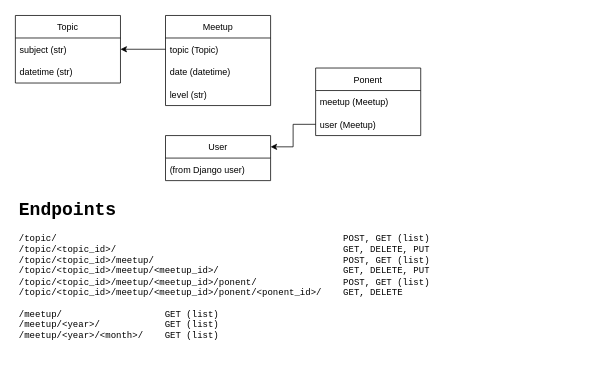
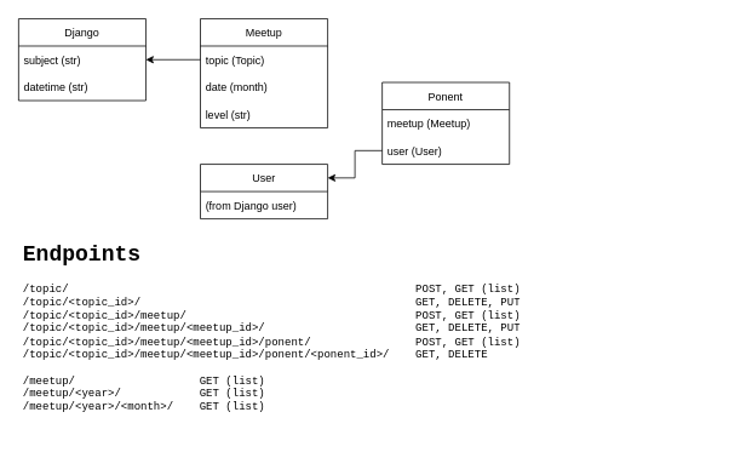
- <mxCell id="2" value="Topic" style="swimlane;fontStyle=0;childLayout=stackLayout;horizontal=1;startSize=30;horizontalStack=0;resizeParent=1;resizeParentMax=0;resizeLast=0;collapsible=1;marginBottom=0;" vertex="1" parent="1"><mxGeometry x="20" y="20" width="140" height="90" as="geometry"><mxRectangle x="40" y="80" width="70" height="30" as="alternateBounds" /></mxGeometry></mxCell>
+ <mxCell id="2" value="Django" style="swimlane;fontStyle=0;childLayout=stackLayout;horizontal=1;startSize=30;horizontalStack=0;resizeParent=1;resizeParentMax=0;resizeLast=0;collapsible=1;marginBottom=0;" vertex="1" parent="1"><mxGeometry x="20" y="20" width="140" height="90" as="geometry"><mxRectangle x="40" y="80" width="70" height="30" as="alternateBounds" /></mxGeometry></mxCell>
- <mxCell id="10" value="date (datetime)" style="text;strokeColor=none;fillColor=none;align=left;verticalAlign=middle;spacingLeft=4;spacingRight=4;overflow=hidden;points=[[0,0.5],[1,0.5]];portConstraint=eastwest;rotatable=0;" vertex="1" parent="8"><mxGeometry y="60" width="140" height="30" as="geometry" /></mxCell>
+ <mxCell id="10" value="date (month)" style="text;strokeColor=none;fillColor=none;align=left;verticalAlign=middle;spacingLeft=4;spacingRight=4;overflow=hidden;points=[[0,0.5],[1,0.5]];portConstraint=eastwest;rotatable=0;" vertex="1" parent="8"><mxGeometry y="60" width="140" height="30" as="geometry" /></mxCell>
- <mxCell id="7" value="user (Meetup)" style="text;strokeColor=none;fillColor=none;align=left;verticalAlign=middle;spacingLeft=4;spacingRight=4;overflow=hidden;points=[[0,0.5],[1,0.5]];portConstraint=eastwest;rotatable=0;" vertex="1" parent="5"><mxGeometry y="60" width="140" height="30" as="geometry" /></mxCell>
+ <mxCell id="7" value="user (User)" style="text;strokeColor=none;fillColor=none;align=left;verticalAlign=middle;spacingLeft=4;spacingRight=4;overflow=hidden;points=[[0,0.5],[1,0.5]];portConstraint=eastwest;rotatable=0;" vertex="1" parent="5"><mxGeometry y="60" width="140" height="30" as="geometry" /></mxCell>
